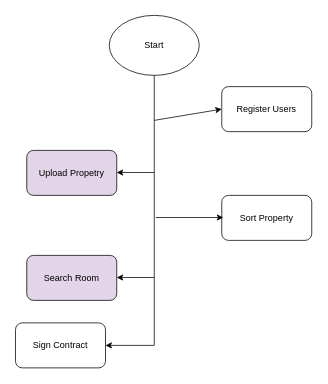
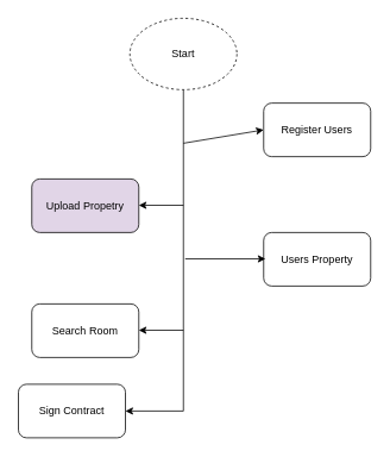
- <mxCell id="2" value="Start" style="ellipse;whiteSpace=wrap;html=1;" vertex="1" parent="1"><mxGeometry x="145" y="20" width="120" height="80" as="geometry" /></mxCell>
+ <mxCell id="2" value="Start" style="ellipse;whiteSpace=wrap;html=1;dashed=1;" vertex="1" parent="1"><mxGeometry x="145" y="20" width="120" height="80" as="geometry" /></mxCell>
- <mxCell id="6" value="Sort Property" style="rounded=1;whiteSpace=wrap;html=1;" vertex="1" parent="1"><mxGeometry x="295" y="260" width="120" height="60" as="geometry" /></mxCell>
+ <mxCell id="6" value="Users Property" style="rounded=1;whiteSpace=wrap;html=1;" vertex="1" parent="1"><mxGeometry x="295" y="260" width="120" height="60" as="geometry" /></mxCell>
- <mxCell id="7" value="Search Room" style="rounded=1;whiteSpace=wrap;html=1;fillColor=#e1d5e7;" vertex="1" parent="1"><mxGeometry x="35" y="340" width="120" height="60" as="geometry" /></mxCell>
+ <mxCell id="7" value="Search Room" style="rounded=1;whiteSpace=wrap;html=1;" vertex="1" parent="1"><mxGeometry x="35" y="340" width="120" height="60" as="geometry" /></mxCell>
